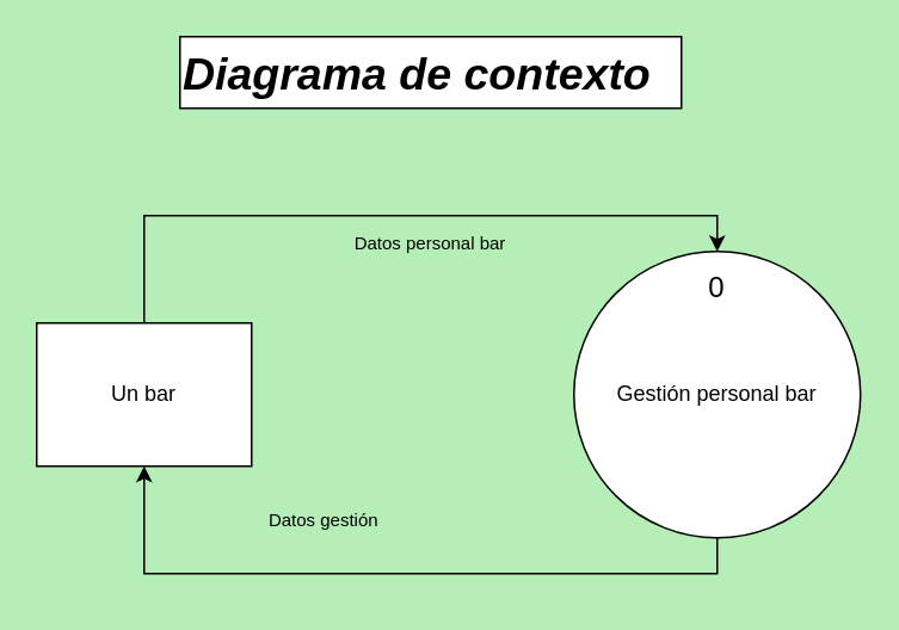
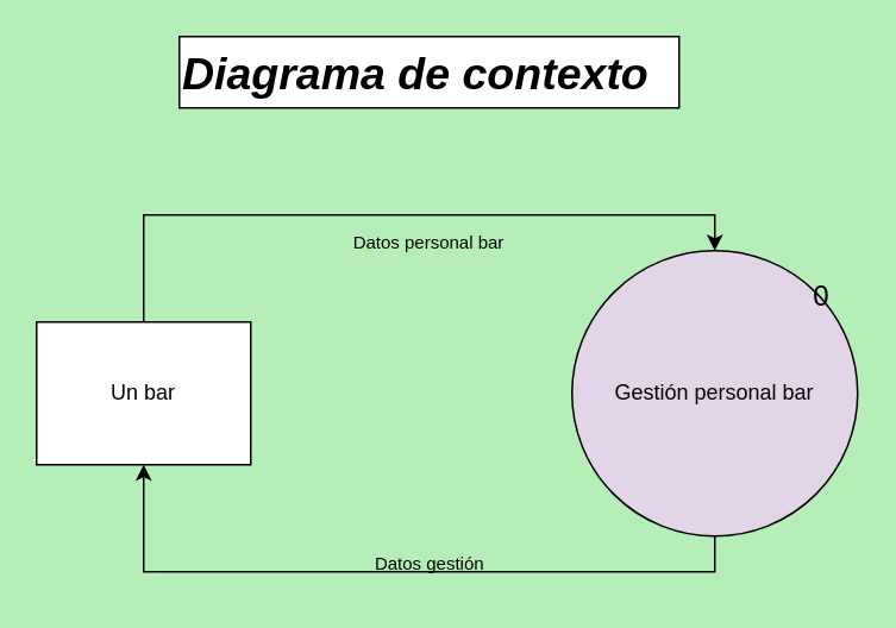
- <mxCell id="6" value="&lt;font style=&quot;font-size: 16px;&quot;&gt;0&lt;/font&gt;" style="text;html=1;strokeColor=none;fillColor=none;align=center;verticalAlign=middle;whiteSpace=wrap;rounded=1;" parent="1" vertex="1"><mxGeometry x="385" y="150" width="30" height="20" as="geometry" /></mxCell>
+ <mxCell id="6" value="&lt;font style=&quot;font-size: 16px;&quot;&gt;0&lt;/font&gt;" style="text;html=1;strokeColor=none;fillColor=none;align=center;verticalAlign=middle;whiteSpace=wrap;rounded=1;" parent="1" vertex="1"><mxGeometry x="445" y="155" width="30" height="20" as="geometry" /></mxCell>
- <mxCell id="3" value="Gestión personal bar" style="ellipse;whiteSpace=wrap;html=1;aspect=fixed;rounded=1;" parent="1" vertex="1"><mxGeometry x="320" y="140" width="160" height="160" as="geometry" /></mxCell>
+ <mxCell id="3" value="Gestión personal bar" style="ellipse;whiteSpace=wrap;html=1;aspect=fixed;rounded=1;fillColor=#e1d5e7;" parent="1" vertex="1"><mxGeometry x="320" y="140" width="160" height="160" as="geometry" /></mxCell>
- <mxCell id="9" value="&lt;font style=&quot;font-size: 10px;&quot;&gt;Datos gestión&lt;/font&gt;" style="text;html=1;align=center;verticalAlign=middle;resizable=0;points=[];autosize=1;strokeColor=none;fillColor=none;" vertex="1" parent="1"><mxGeometry x="140" y="275" width="80" height="30" as="geometry" /></mxCell>
+ <mxCell id="9" value="&lt;font style=&quot;font-size: 10px;&quot;&gt;Datos gestión&lt;/font&gt;" style="text;html=1;align=center;verticalAlign=middle;resizable=0;points=[];autosize=1;strokeColor=none;fillColor=none;" vertex="1" parent="1"><mxGeometry x="200" y="300" width="80" height="30" as="geometry" /></mxCell>
